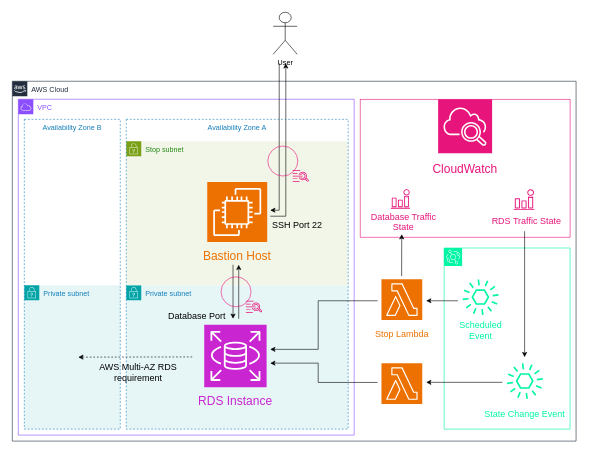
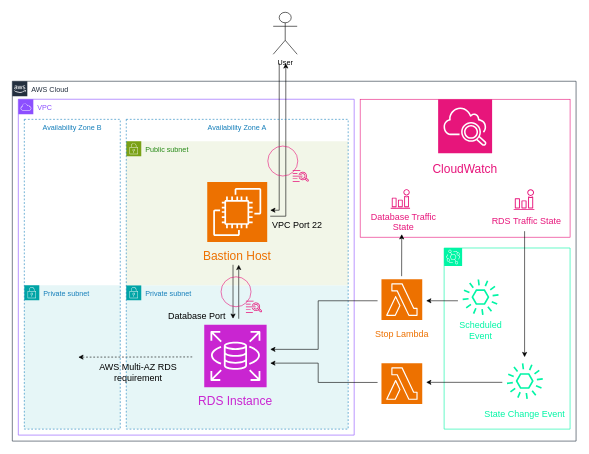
- <mxCell id="9" value="Stop subnet" style="points=[[0,0],[0.25,0],[0.5,0],[0.75,0],[1,0],[1,0.25],[1,0.5],[1,0.75],[1,1],[0.75,1],[0.5,1],[0.25,1],[0,1],[0,0.75],[0,0.5],[0,0.25]];outlineConnect=0;gradientColor=none;html=1;whiteSpace=wrap;fontSize=12;fontStyle=0;container=1;pointerEvents=0;collapsible=0;recursiveResize=0;shape=mxgraph.aws4.group;grIcon=mxgraph.aws4.group_security_group;grStroke=0;strokeColor=#7AA116;fillColor=#F2F6E8;verticalAlign=top;align=left;spacingLeft=30;fontColor=#248814;dashed=0;" parent="1" vertex="1"><mxGeometry x="210" y="235" width="370" height="240" as="geometry" /></mxCell>
+ <mxCell id="9" value="Public subnet" style="points=[[0,0],[0.25,0],[0.5,0],[0.75,0],[1,0],[1,0.25],[1,0.5],[1,0.75],[1,1],[0.75,1],[0.5,1],[0.25,1],[0,1],[0,0.75],[0,0.5],[0,0.25]];outlineConnect=0;gradientColor=none;html=1;whiteSpace=wrap;fontSize=12;fontStyle=0;container=1;pointerEvents=0;collapsible=0;recursiveResize=0;shape=mxgraph.aws4.group;grIcon=mxgraph.aws4.group_security_group;grStroke=0;strokeColor=#7AA116;fillColor=#F2F6E8;verticalAlign=top;align=left;spacingLeft=30;fontColor=#248814;dashed=0;" parent="1" vertex="1"><mxGeometry x="210" y="235" width="370" height="240" as="geometry" /></mxCell>
- <mxCell id="16" value="SSH Port 22" style="text;html=1;strokeColor=none;fillColor=none;align=center;verticalAlign=middle;whiteSpace=wrap;rounded=0;fontSize=15;" parent="1" vertex="1"><mxGeometry x="440" y="360" width="110" height="30" as="geometry" /></mxCell>
+ <mxCell id="16" value="VPC Port 22" style="text;html=1;strokeColor=none;fillColor=none;align=center;verticalAlign=middle;whiteSpace=wrap;rounded=0;fontSize=15;" parent="1" vertex="1"><mxGeometry x="440" y="360" width="110" height="30" as="geometry" /></mxCell>
